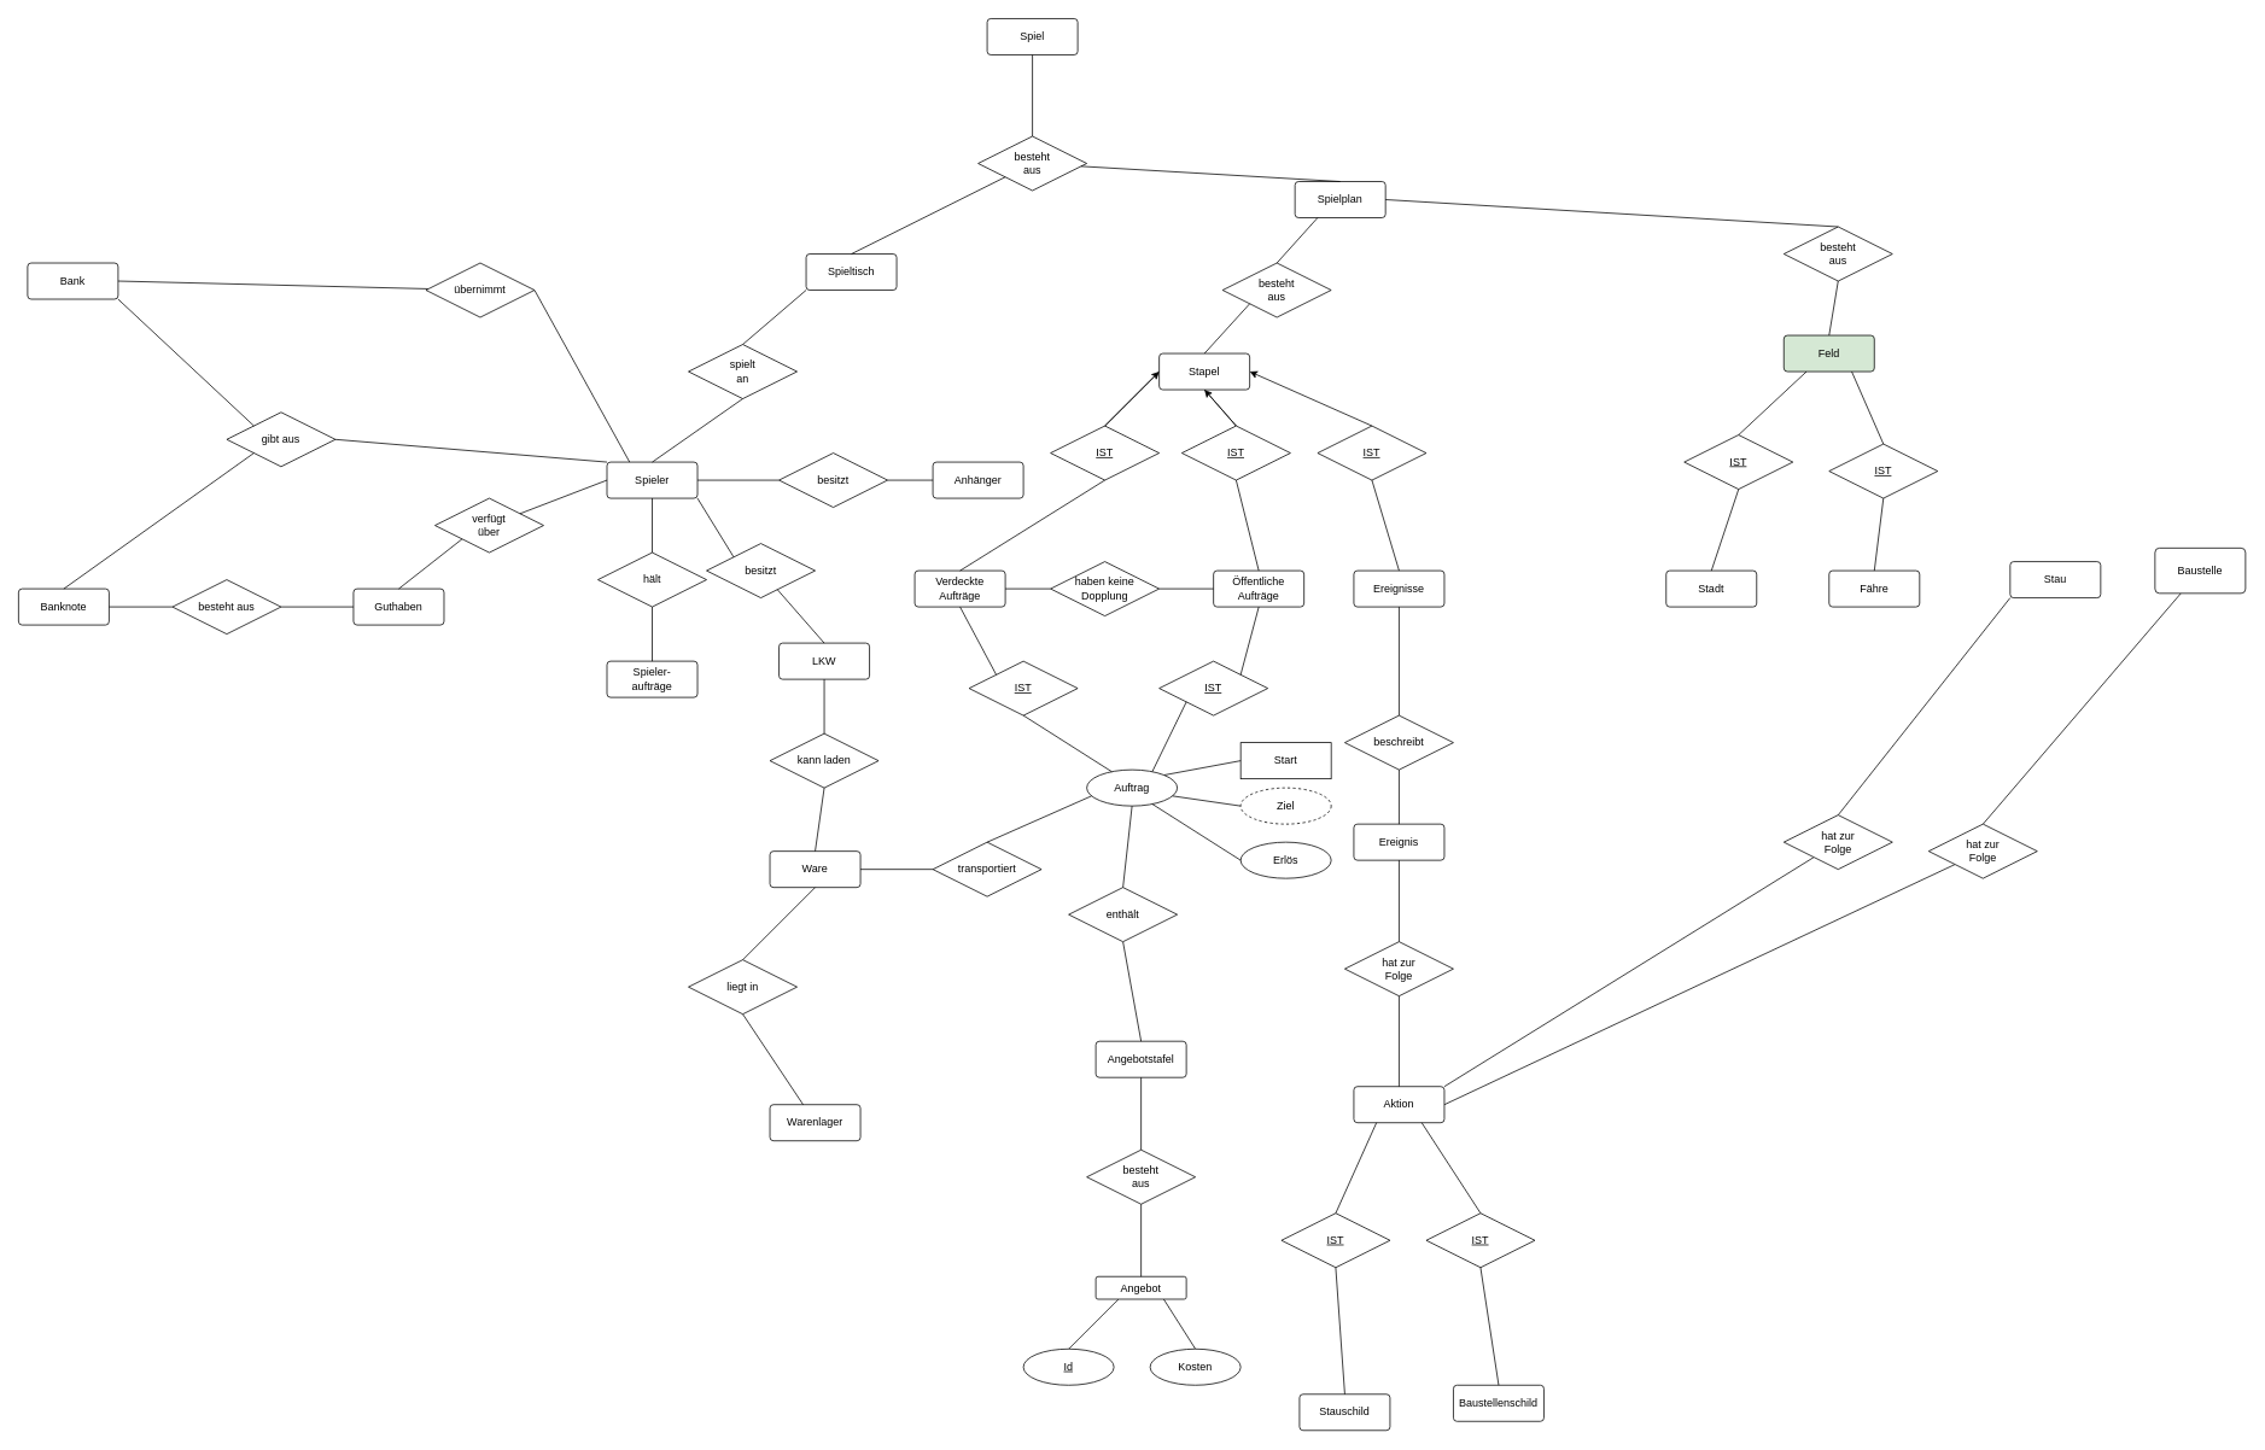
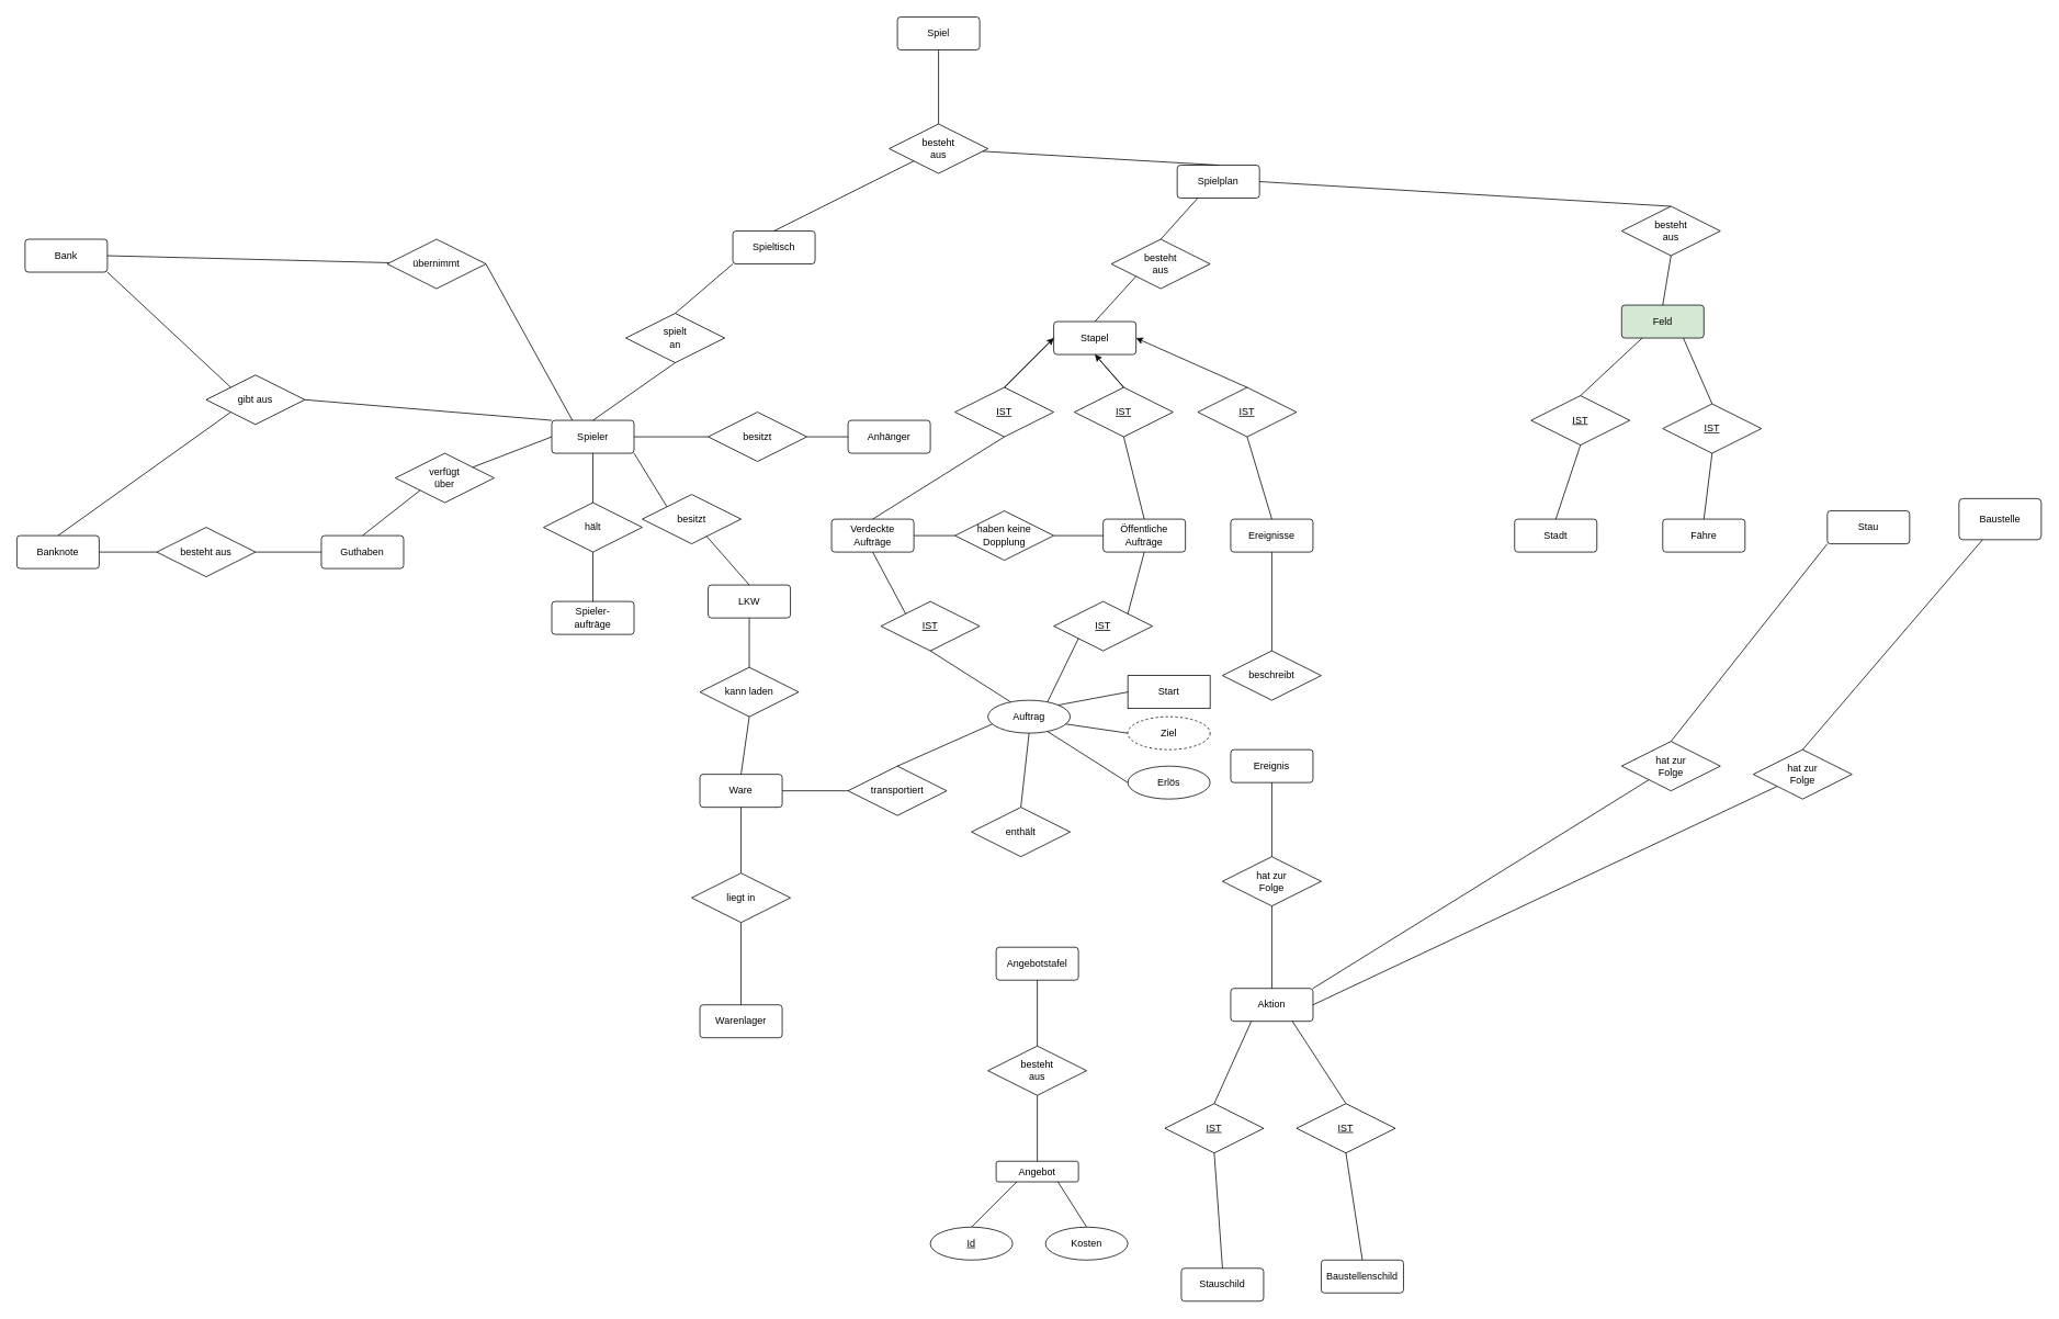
- <mxCell id="77" value="" style="endArrow=none;html=1;rounded=0;exitX=0.5;exitY=1;exitDx=0;exitDy=0;entryX=0.5;entryY=0;entryDx=0;entryDy=0;" edge="1" parent="1" source="75" target="4"><mxGeometry relative="1" as="geometry"><mxPoint x="1595" y="870" as="sourcePoint" /><mxPoint x="1755" y="870" as="targetPoint" /></mxGeometry></mxCell>
- <mxCell id="97" value="liegt in" style="shape=rhombus;perimeter=rhombusPerimeter;whiteSpace=wrap;html=1;align=center;" vertex="1" parent="1"><mxGeometry x="760" y="1060" width="120" height="60" as="geometry" /></mxCell>
+ <mxCell id="97" value="liegt in" style="shape=rhombus;perimeter=rhombusPerimeter;whiteSpace=wrap;html=1;align=center;" vertex="1" parent="1"><mxGeometry x="840" y="1060" width="120" height="60" as="geometry" /></mxCell>
- <mxCell id="112" value="" style="endArrow=none;html=1;rounded=0;entryX=0.5;entryY=0;entryDx=0;entryDy=0;exitX=0.5;exitY=1;exitDx=0;exitDy=0;" edge="1" parent="1" source="113" target="107"><mxGeometry relative="1" as="geometry"><mxPoint x="1230" y="1090" as="sourcePoint" /><mxPoint x="1260" y="1100" as="targetPoint" /></mxGeometry></mxCell>
